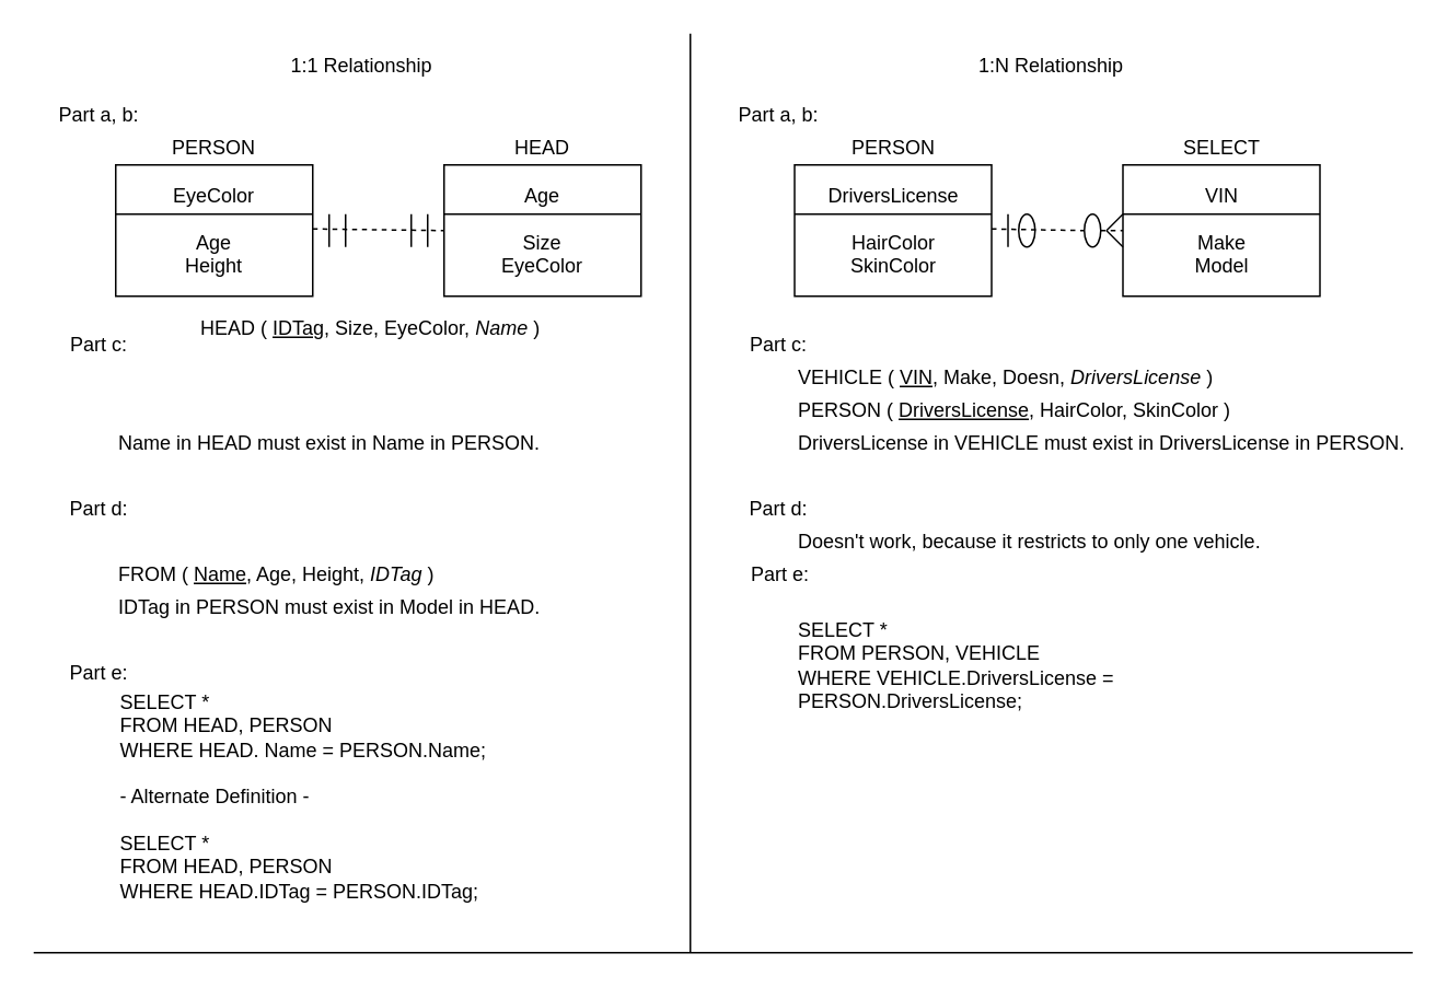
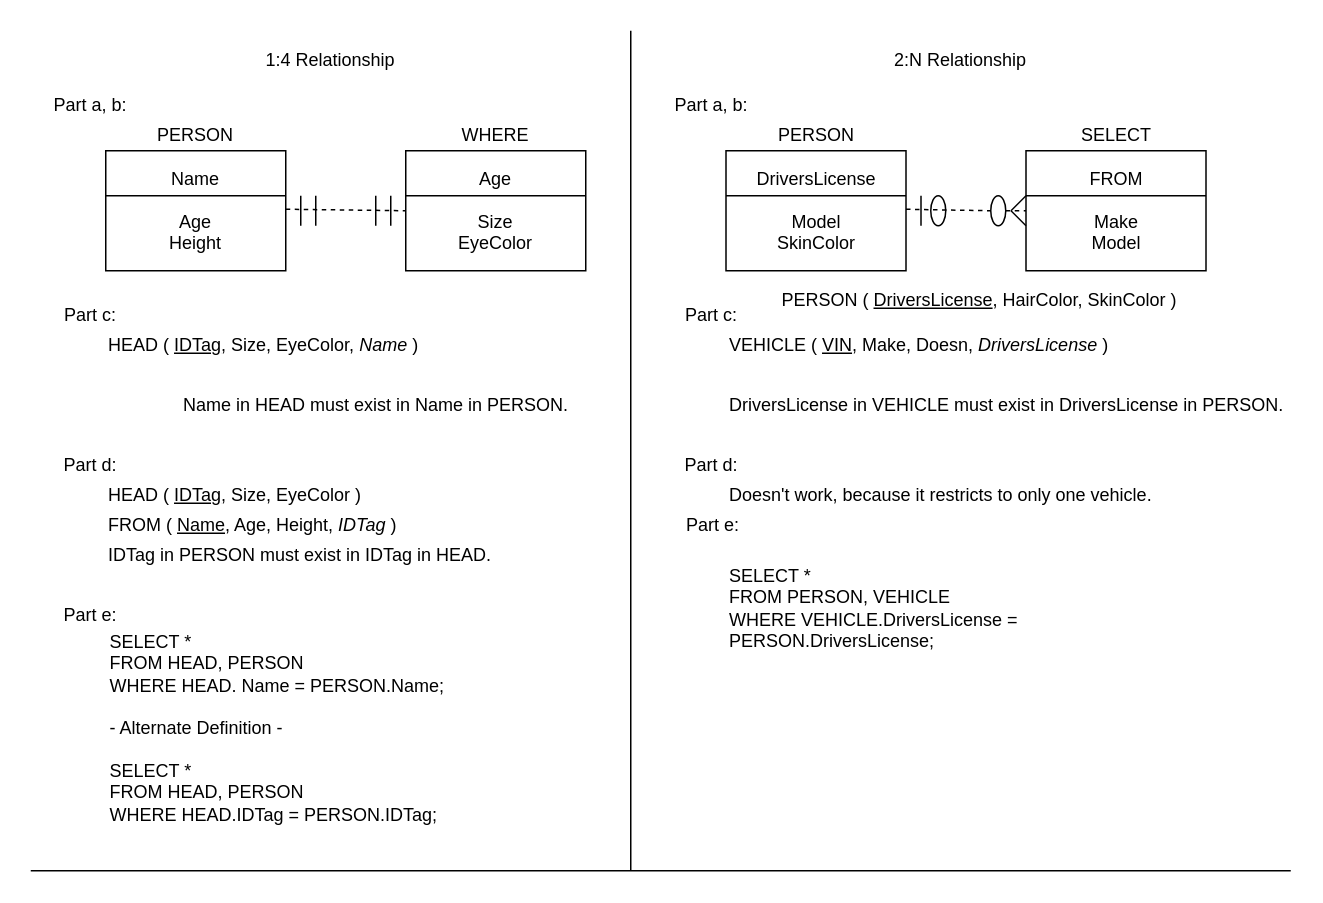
- <mxCell id="44" value="1:1 Relationship" style="text;html=1;strokeColor=none;fillColor=none;align=center;verticalAlign=middle;whiteSpace=wrap;rounded=0;" vertex="1" parent="1"><mxGeometry y="30" width="400" height="20" as="geometry" x="20" /></mxCell>
+ <mxCell id="44" value="1:4 Relationship" style="text;html=1;strokeColor=none;fillColor=none;align=center;verticalAlign=middle;whiteSpace=wrap;rounded=0;" vertex="1" parent="1"><mxGeometry y="30" width="400" height="20" as="geometry" x="20" /></mxCell>
- <mxCell id="45" value="1:N Relationship" style="text;html=1;strokeColor=none;fillColor=none;align=center;verticalAlign=middle;whiteSpace=wrap;rounded=0;" vertex="1" parent="1"><mxGeometry x="420" y="30" width="440" height="20" as="geometry" /></mxCell>
+ <mxCell id="45" value="2:N Relationship" style="text;html=1;strokeColor=none;fillColor=none;align=center;verticalAlign=middle;whiteSpace=wrap;rounded=0;" vertex="1" parent="1"><mxGeometry x="420" y="30" width="440" height="20" as="geometry" /></mxCell>
- <mxCell id="4" value="HEAD" style="text;html=1;strokeColor=none;fillColor=none;align=center;verticalAlign=middle;whiteSpace=wrap;rounded=0;" vertex="1" parent="1"><mxGeometry x="270" y="80" width="120" height="20" as="geometry" /></mxCell>
+ <mxCell id="4" value="WHERE" style="text;html=1;strokeColor=none;fillColor=none;align=center;verticalAlign=middle;whiteSpace=wrap;rounded=0;" vertex="1" parent="1"><mxGeometry x="270" y="80" width="120" height="20" as="geometry" /></mxCell>
- <mxCell id="6" value="EyeColor&lt;br&gt;&lt;br&gt;Age&lt;br&gt;Height" style="text;html=1;strokeColor=none;fillColor=none;align=center;verticalAlign=middle;whiteSpace=wrap;rounded=0;" vertex="1" parent="1"><mxGeometry x="70" y="100" width="120" height="80" as="geometry" /></mxCell>
+ <mxCell id="6" value="Name&lt;br&gt;&lt;br&gt;Age&lt;br&gt;Height" style="text;html=1;strokeColor=none;fillColor=none;align=center;verticalAlign=middle;whiteSpace=wrap;rounded=0;" vertex="1" parent="1"><mxGeometry x="70" y="100" width="120" height="80" as="geometry" /></mxCell>
- <mxCell id="28" value="DriversLicense&lt;br&gt;&lt;br&gt;HairColor&lt;br&gt;SkinColor" style="text;html=1;strokeColor=none;fillColor=none;align=center;verticalAlign=middle;whiteSpace=wrap;rounded=0;" vertex="1" parent="1"><mxGeometry x="483.5" y="100" width="120" height="80" as="geometry" /></mxCell>
+ <mxCell id="28" value="DriversLicense&lt;br&gt;&lt;br&gt;Model&lt;br&gt;SkinColor" style="text;html=1;strokeColor=none;fillColor=none;align=center;verticalAlign=middle;whiteSpace=wrap;rounded=0;" vertex="1" parent="1"><mxGeometry x="483.5" y="100" width="120" height="80" as="geometry" /></mxCell>
- <mxCell id="42" value="VIN&lt;br&gt;&lt;br&gt;Make&lt;br&gt;Model" style="text;html=1;strokeColor=none;fillColor=none;align=center;verticalAlign=middle;whiteSpace=wrap;rounded=0;" vertex="1" parent="1"><mxGeometry x="683.5" y="100" width="120" height="80" as="geometry" /></mxCell>
+ <mxCell id="42" value="FROM&lt;br&gt;&lt;br&gt;Make&lt;br&gt;Model" style="text;html=1;strokeColor=none;fillColor=none;align=center;verticalAlign=middle;whiteSpace=wrap;rounded=0;" vertex="1" parent="1"><mxGeometry x="683.5" y="100" width="120" height="80" as="geometry" /></mxCell>
- <mxCell id="15" value="HEAD ( &lt;u&gt;IDTag&lt;/u&gt;, Size, EyeColor, &lt;i&gt;Name&lt;/i&gt; )" style="text;html=1;strokeColor=none;fillColor=none;align=left;verticalAlign=middle;whiteSpace=wrap;rounded=0;" vertex="1" parent="1"><mxGeometry x="120" y="190" width="220" height="20" as="geometry" /></mxCell>
+ <mxCell id="15" value="HEAD ( &lt;u&gt;IDTag&lt;/u&gt;, Size, EyeColor, &lt;i&gt;Name&lt;/i&gt; )" style="text;html=1;strokeColor=none;fillColor=none;align=left;verticalAlign=middle;whiteSpace=wrap;rounded=0;" vertex="1" parent="1"><mxGeometry x="70" y="220" width="220" height="20" as="geometry" /></mxCell>
- <mxCell id="33" value="PERSON ( &lt;u&gt;DriversLicense&lt;/u&gt;, HairColor, SkinColor&amp;nbsp;)" style="text;html=1;strokeColor=none;fillColor=none;align=left;verticalAlign=middle;whiteSpace=wrap;rounded=0;" vertex="1" parent="1"><mxGeometry x="484" y="240" width="277" height="20" as="geometry" /></mxCell>
+ <mxCell id="33" value="PERSON ( &lt;u&gt;DriversLicense&lt;/u&gt;, HairColor, SkinColor&amp;nbsp;)" style="text;html=1;strokeColor=none;fillColor=none;align=left;verticalAlign=middle;whiteSpace=wrap;rounded=0;" vertex="1" parent="1"><mxGeometry x="519" y="190" width="277" height="20" as="geometry" /></mxCell>
- <mxCell id="22" value="Name in HEAD must exist in Name in PERSON." style="text;html=1;strokeColor=none;fillColor=none;align=left;verticalAlign=middle;whiteSpace=wrap;rounded=0;" vertex="1" parent="1"><mxGeometry x="70" y="260" width="260" height="20" as="geometry" /></mxCell>
+ <mxCell id="22" value="Name in HEAD must exist in Name in PERSON." style="text;html=1;strokeColor=none;fillColor=none;align=left;verticalAlign=middle;whiteSpace=wrap;rounded=0;" vertex="1" parent="1"><mxGeometry x="120" y="260" width="260" height="20" as="geometry" /></mxCell>
+ <mxCell id="19" value="HEAD (&amp;nbsp;&lt;u&gt;IDTag&lt;/u&gt;, Size, EyeColor&amp;nbsp;)" style="text;html=1;strokeColor=none;fillColor=none;align=left;verticalAlign=middle;whiteSpace=wrap;rounded=0;" vertex="1" parent="1"><mxGeometry x="70" y="320" width="260" height="20" as="geometry" /></mxCell>
- <mxCell id="24" value="IDTag in PERSON must exist in Model in HEAD." style="text;html=1;strokeColor=none;fillColor=none;align=left;verticalAlign=middle;whiteSpace=wrap;rounded=0;" vertex="1" parent="1"><mxGeometry x="70" y="360" width="260" height="20" as="geometry" /></mxCell>
+ <mxCell id="24" value="IDTag in PERSON must exist in IDTag in HEAD." style="text;html=1;strokeColor=none;fillColor=none;align=left;verticalAlign=middle;whiteSpace=wrap;rounded=0;" vertex="1" parent="1"><mxGeometry x="70" y="360" width="260" height="20" as="geometry" /></mxCell>
